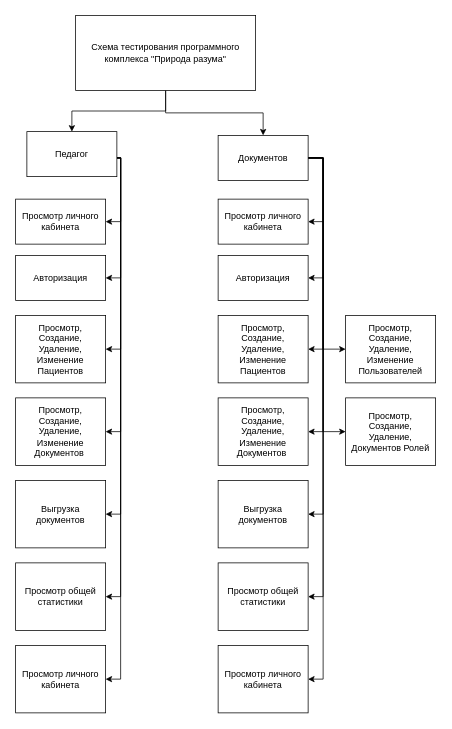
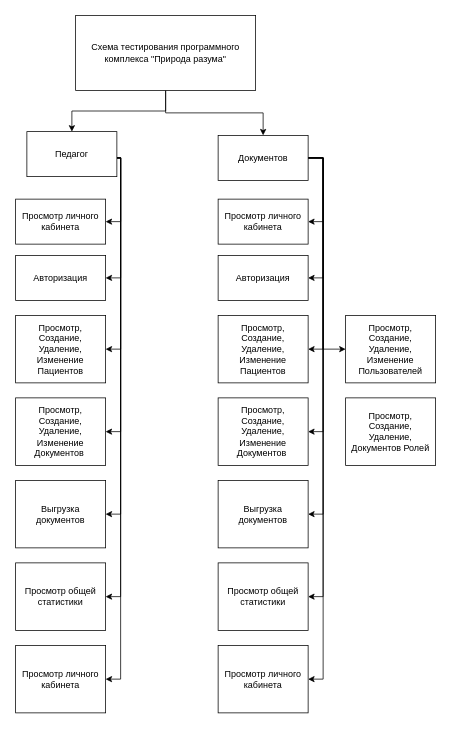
- <mxCell id="13" style="edgeStyle=orthogonalEdgeStyle;rounded=0;orthogonalLoop=1;jettySize=auto;html=1;entryX=0;entryY=0.5;entryDx=0;entryDy=0;" edge="1" parent="1" source="14" target="22"><mxGeometry relative="1" as="geometry"><Array as="points"><mxPoint x="430" y="210" /><mxPoint x="430" y="575" /></Array></mxGeometry></mxCell>
